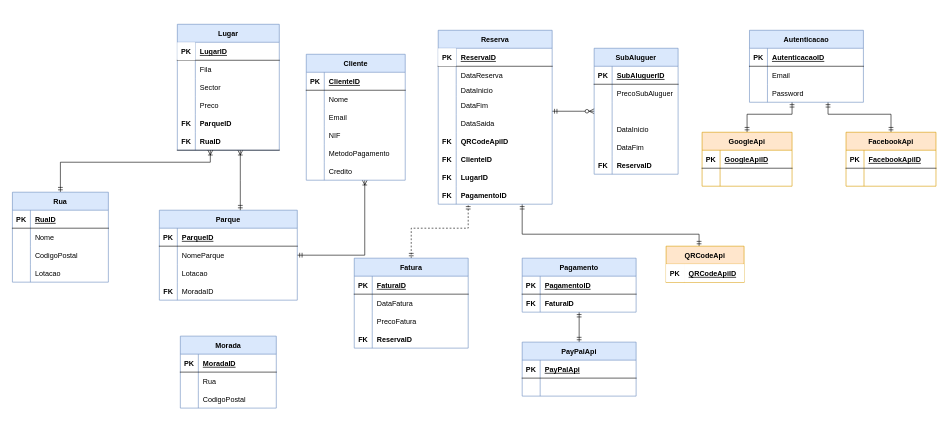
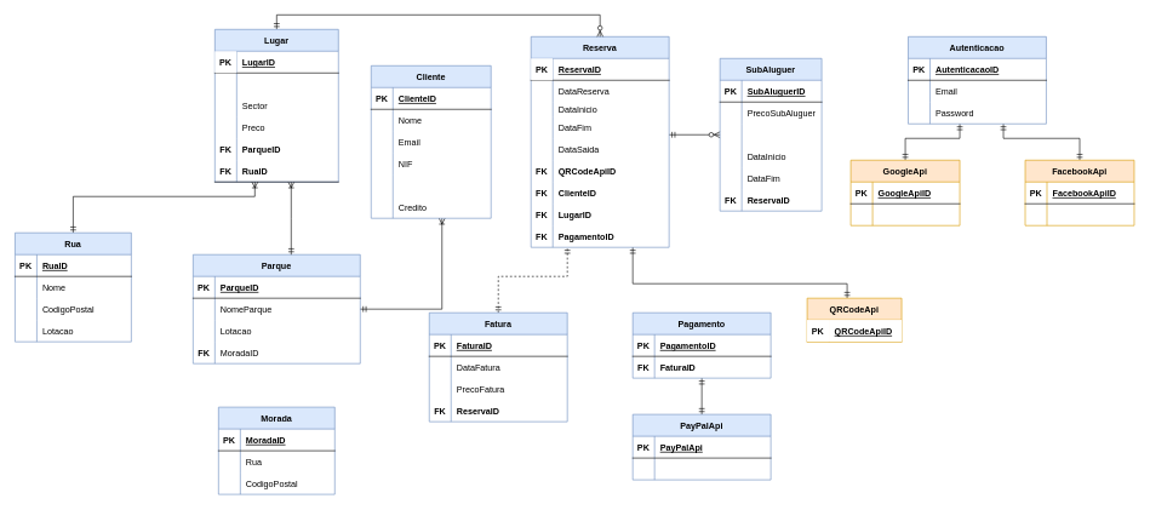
+ <mxCell id="47" style="edgeStyle=orthogonalEdgeStyle;rounded=0;orthogonalLoop=1;jettySize=auto;html=1;entryX=0.5;entryY=0;entryDx=0;entryDy=0;startArrow=ERmandOne;startFill=0;endArrow=ERzeroToMany;endFill=1;" parent="1" source="48" target="4" edge="1"><mxGeometry relative="1" as="geometry"><Array as="points"><mxPoint x="380" y="20" /><mxPoint x="825" y="20" /></Array></mxGeometry></mxCell>
- <mxCell id="54" value="Fila" style="shape=partialRectangle;overflow=hidden;connectable=0;fillColor=none;top=0;left=0;bottom=0;right=0;align=left;spacingLeft=6;" parent="52" vertex="1"><mxGeometry x="30" width="140" height="30" as="geometry" /></mxCell>
- <mxCell id="82" value="MetodoPagamento" style="shape=partialRectangle;connectable=0;fillColor=none;top=0;left=0;bottom=0;right=0;align=left;spacingLeft=6;overflow=hidden;" parent="80" vertex="1"><mxGeometry x="30" width="135" height="30" as="geometry" /></mxCell>
